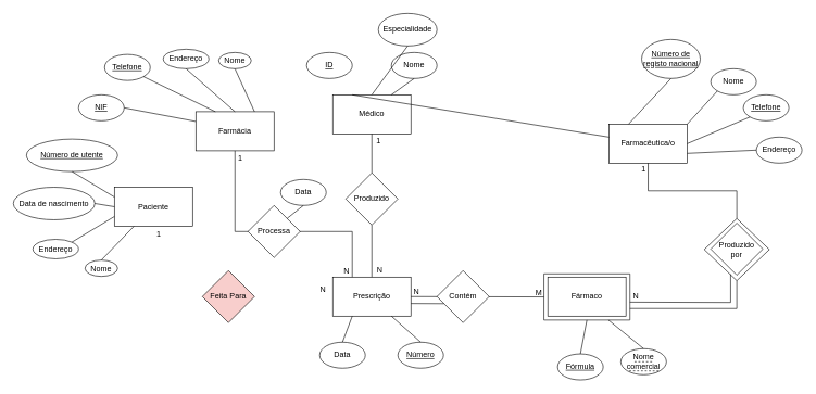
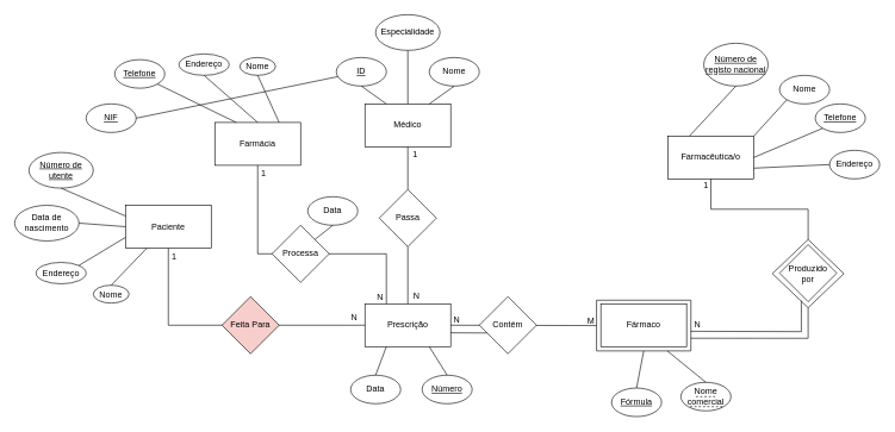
- <mxCell id="12" value="Especialidade" style="ellipse;whiteSpace=wrap;html=1;" parent="1" vertex="1"><mxGeometry x="580" y="20" width="90" height="50" as="geometry" /></mxCell>
+ <mxCell id="12" value="Especialidade" style="ellipse;whiteSpace=wrap;html=1;" parent="1" vertex="1"><mxGeometry x="525" y="20" width="90" height="50" as="geometry" /></mxCell>
- <mxCell id="27" value="" style="endArrow=none;html=1;rounded=0;entryX=0;entryY=0.25;entryDx=0;entryDy=0;exitX=1;exitY=0.5;exitDx=0;exitDy=0;" parent="1" source="21" target="7" edge="1"><mxGeometry width="50" height="50" relative="1" as="geometry"><mxPoint x="295" y="307" as="sourcePoint" /><mxPoint x="310" y="257" as="targetPoint" /></mxGeometry></mxCell>
+ <mxCell id="27" value="" style="endArrow=none;html=1;rounded=0;exitX=1;exitY=0.5;exitDx=0;exitDy=0;" parent="1" source="21" target="10" edge="1"><mxGeometry width="50" height="50" relative="1" as="geometry"><mxPoint x="295" y="307" as="sourcePoint" /><mxPoint x="310" y="257" as="targetPoint" /></mxGeometry></mxCell>
- <mxCell id="34" value="" style="endArrow=none;html=1;rounded=0;exitX=0.25;exitY=0;exitDx=0;exitDy=0;" parent="1" source="3" target="6" edge="1"><mxGeometry width="50" height="50" relative="1" as="geometry"><mxPoint x="580" y="175" as="sourcePoint" /><mxPoint x="610" y="109" as="targetPoint" /></mxGeometry></mxCell>
+ <mxCell id="34" value="" style="endArrow=none;html=1;rounded=0;entryX=0.5;entryY=1;entryDx=0;entryDy=0;exitX=0.25;exitY=0;exitDx=0;exitDy=0;" parent="1" source="3" target="10" edge="1"><mxGeometry width="50" height="50" relative="1" as="geometry"><mxPoint x="580" y="175" as="sourcePoint" /><mxPoint x="610" y="109" as="targetPoint" /></mxGeometry></mxCell>
- <mxCell id="13" value="&lt;u&gt;Número de utente&lt;/u&gt;" style="ellipse;whiteSpace=wrap;html=1;" parent="1" vertex="1"><mxGeometry x="40" y="213" width="140" height="50" as="geometry" /></mxCell>
+ <mxCell id="13" value="&lt;u&gt;Número de utente&lt;/u&gt;" style="ellipse;whiteSpace=wrap;html=1;" parent="1" vertex="1"><mxGeometry x="40" y="213" width="90" height="50" as="geometry" /></mxCell>
- <mxCell id="43" value="Produzido" style="rhombus;whiteSpace=wrap;html=1;" vertex="1" parent="1"><mxGeometry x="530" y="265" width="80" height="80" as="geometry" /></mxCell>
+ <mxCell id="43" value="Passa" style="rhombus;whiteSpace=wrap;html=1;" vertex="1" parent="1"><mxGeometry x="530" y="265" width="80" height="80" as="geometry" /></mxCell>
- <mxCell id="14" value="Data de nascimento" style="ellipse;whiteSpace=wrap;html=1;" parent="1" vertex="1"><mxGeometry x="20" y="287" width="125" height="50" as="geometry" /></mxCell>
+ <mxCell id="14" value="Data de nascimento" style="ellipse;whiteSpace=wrap;html=1;" parent="1" vertex="1"><mxGeometry x="20" y="287" width="90" height="50" as="geometry" /></mxCell>
+ <mxCell id="48" value="" style="endArrow=none;html=1;rounded=0;edgeStyle=orthogonalEdgeStyle;entryX=0.5;entryY=1;entryDx=0;entryDy=0;exitX=0;exitY=0.5;exitDx=0;exitDy=0;" edge="1" parent="1" source="2" target="4"><mxGeometry width="50" height="50" relative="1" as="geometry"><mxPoint x="560" y="485" as="sourcePoint" /><mxPoint x="610" y="435" as="targetPoint" /></mxGeometry></mxCell>
- <mxCell id="8" value="&lt;u&gt;Número&lt;/u&gt;" style="ellipse;whiteSpace=wrap;html=1;" parent="1" vertex="1"><mxGeometry x="610" y="525" width="70" height="40" as="geometry" /></mxCell>
+ <mxCell id="8" value="&lt;u&gt;Número&lt;/u&gt;" style="ellipse;whiteSpace=wrap;html=1;" parent="1" vertex="1"><mxGeometry x="590" y="525" width="70" height="40" as="geometry" /></mxCell>
